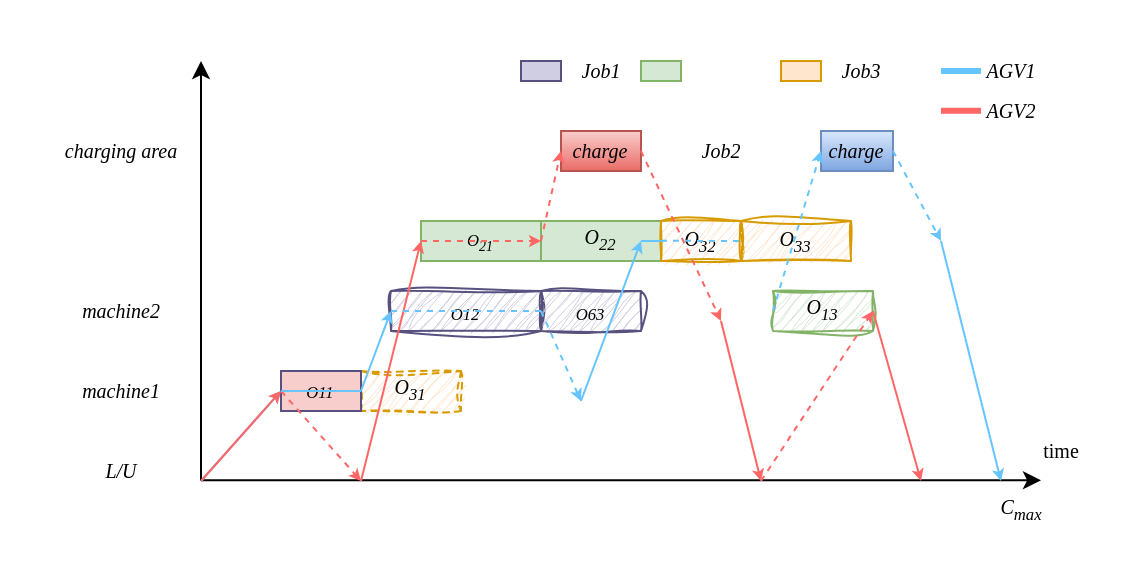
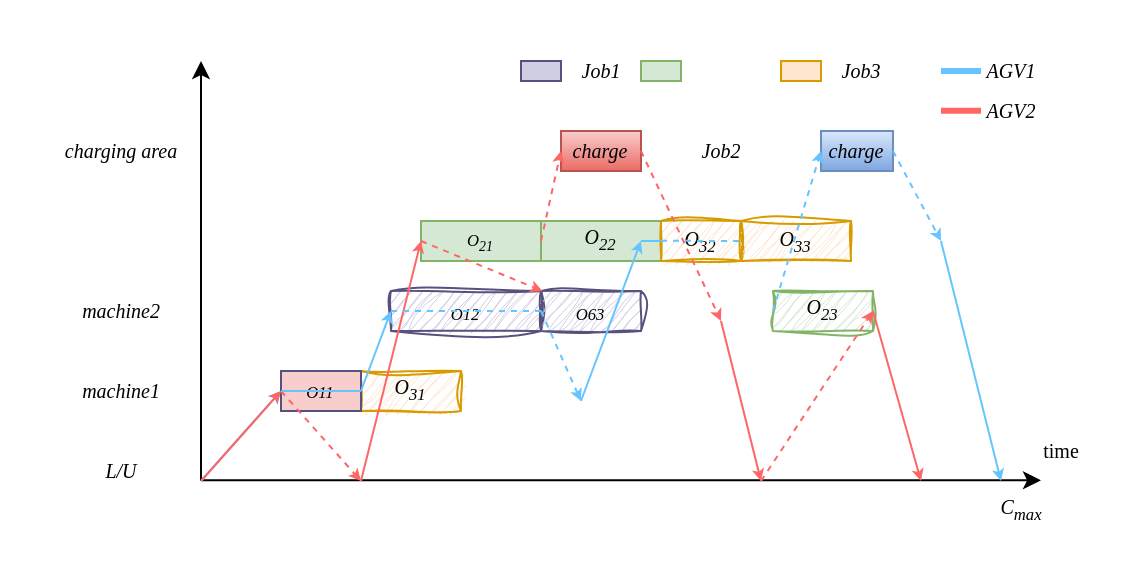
- <mxCell id="42" value="" style="endArrow=classic;html=1;rounded=0;strokeColor=#FF6666;endSize=3;fillColor=#fad9d5;entryX=0;entryY=0.5;entryDx=0;entryDy=0;dashed=1;exitX=0;exitY=0.5;exitDx=0;exitDy=0;" edge="1" parent="1" source="8" target="10"><mxGeometry width="50" height="50" relative="1" as="geometry"><mxPoint x="280" y="130" as="sourcePoint" /><mxPoint x="290" y="85" as="targetPoint" /></mxGeometry></mxCell>
+ <mxCell id="42" value="" style="endArrow=classic;html=1;rounded=0;strokeColor=#FF6666;endSize=3;fillColor=#fad9d5;dashed=1;exitX=0;exitY=0.5;exitDx=0;exitDy=0;" edge="1" parent="1" source="8" target="38"><mxGeometry width="50" height="50" relative="1" as="geometry"><mxPoint x="280" y="130" as="sourcePoint" /><mxPoint x="290" y="85" as="targetPoint" /></mxGeometry></mxCell>
- <mxCell id="33" value="O&lt;sub&gt;13&lt;/sub&gt;" style="rounded=0;whiteSpace=wrap;html=1;fontSize=10;fontStyle=2;fontFamily=Times New Roman;fillColor=#d5e8d4;strokeColor=#82b366;sketch=1;curveFitting=1;jiggle=2;" vertex="1" parent="1"><mxGeometry x="386" y="145" width="50" height="20" as="geometry" /></mxCell>
+ <mxCell id="33" value="O&lt;sub&gt;23&lt;/sub&gt;" style="rounded=0;whiteSpace=wrap;html=1;fontSize=10;fontStyle=2;fontFamily=Times New Roman;fillColor=#d5e8d4;strokeColor=#82b366;sketch=1;curveFitting=1;jiggle=2;" vertex="1" parent="1"><mxGeometry x="386" y="145" width="50" height="20" as="geometry" /></mxCell>
- <mxCell id="11" value="&lt;font&gt;O&lt;sub&gt;31&lt;/sub&gt;&lt;/font&gt;" style="rounded=0;whiteSpace=wrap;html=1;fontFamily=Times New Roman;fillColor=#ffe6cc;strokeColor=#d79b00;fontStyle=2;fontSize=10;sketch=1;curveFitting=1;jiggle=2;dashed=1;" vertex="1" parent="1"><mxGeometry x="180" y="185" width="50" height="20" as="geometry" /></mxCell>
+ <mxCell id="11" value="&lt;font&gt;O&lt;sub&gt;31&lt;/sub&gt;&lt;/font&gt;" style="rounded=0;whiteSpace=wrap;html=1;fontFamily=Times New Roman;fillColor=#ffe6cc;strokeColor=#d79b00;fontStyle=2;fontSize=10;sketch=1;curveFitting=1;jiggle=2;" vertex="1" parent="1"><mxGeometry x="180" y="185" width="50" height="20" as="geometry" /></mxCell>
